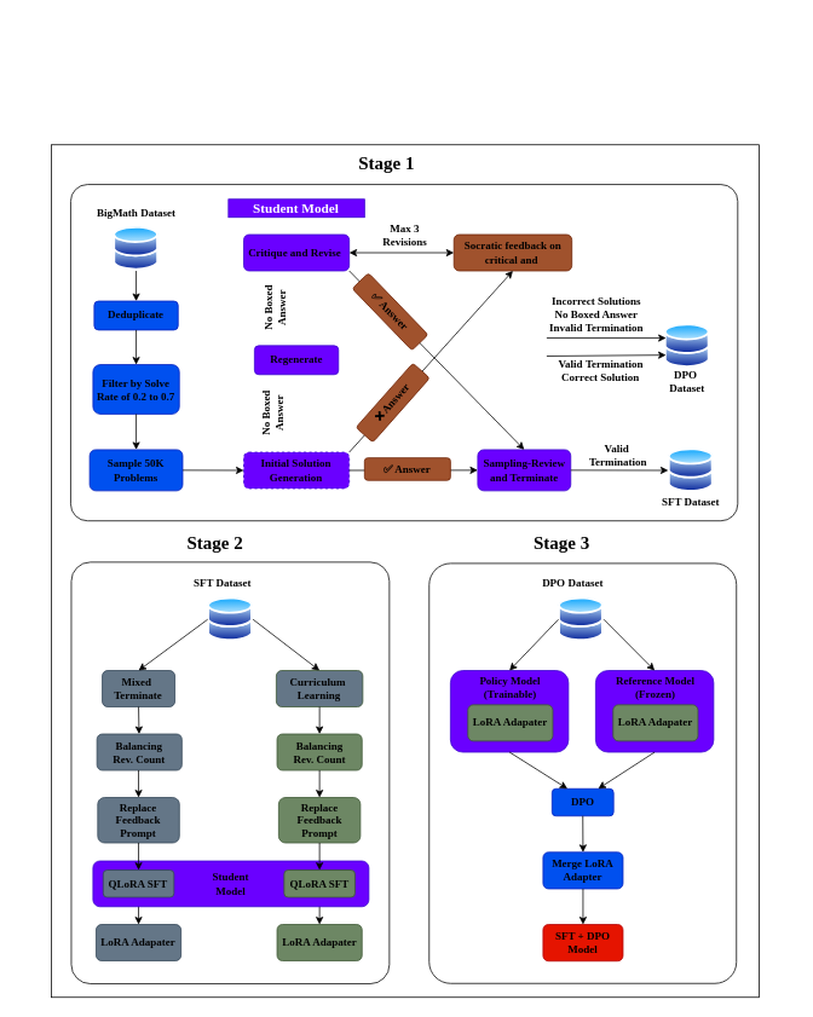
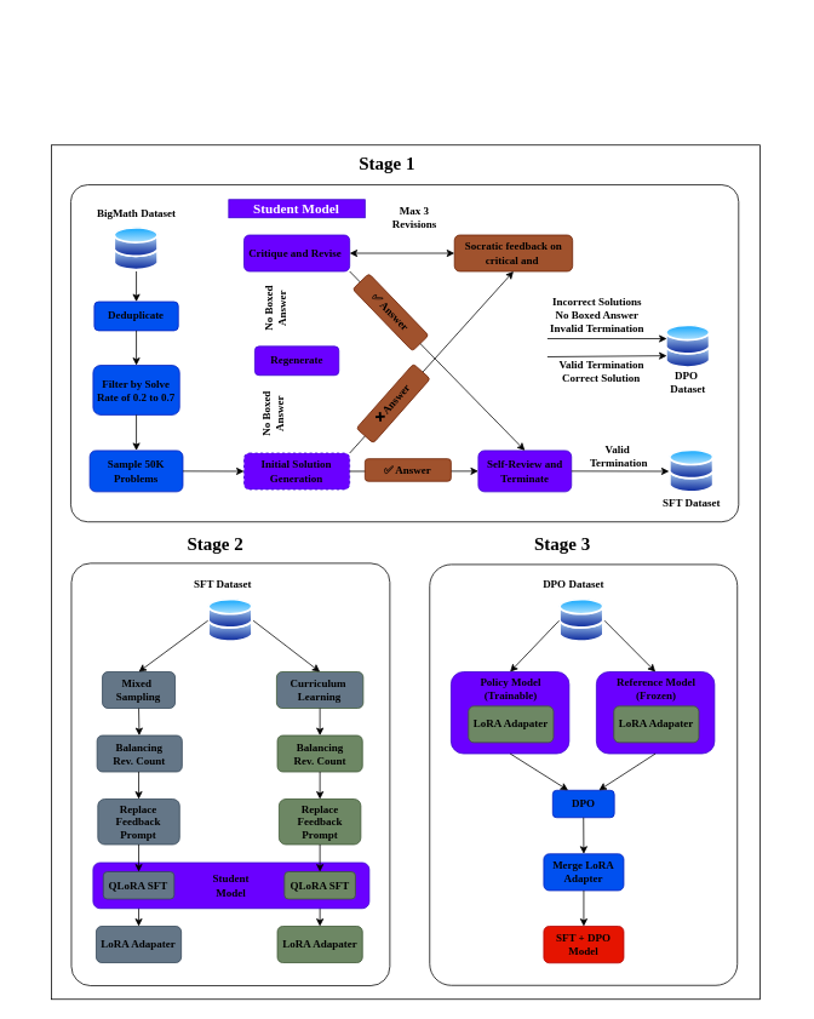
- <mxCell id="11" value="&lt;font face=&quot;Verdana&quot; style=&quot;color: light-dark(rgb(0, 0, 0), rgb(0, 0, 0));&quot;&gt;&lt;b style=&quot;&quot;&gt;Max 3&lt;/b&gt;&lt;/font&gt;&lt;div&gt;&lt;div&gt;&lt;font face=&quot;Verdana&quot; style=&quot;color: light-dark(rgb(0, 0, 0), rgb(0, 0, 0));&quot;&gt;&lt;b style=&quot;&quot;&gt;Revisions&lt;/b&gt;&lt;/font&gt;&lt;/div&gt;&lt;/div&gt;" style="text;html=1;align=center;verticalAlign=middle;whiteSpace=wrap;rounded=0;" parent="1" vertex="1"><mxGeometry x="416.26" y="244" width="60" height="30" as="geometry" /></mxCell>
+ <mxCell id="11" value="&lt;font face=&quot;Verdana&quot; style=&quot;color: light-dark(rgb(0, 0, 0), rgb(0, 0, 0));&quot;&gt;&lt;b style=&quot;&quot;&gt;Max 3&lt;/b&gt;&lt;/font&gt;&lt;div&gt;&lt;div&gt;&lt;font face=&quot;Verdana&quot; style=&quot;color: light-dark(rgb(0, 0, 0), rgb(0, 0, 0));&quot;&gt;&lt;b style=&quot;&quot;&gt;Revisions&lt;/b&gt;&lt;/font&gt;&lt;/div&gt;&lt;/div&gt;" style="text;html=1;align=center;verticalAlign=middle;whiteSpace=wrap;rounded=0;" parent="1" vertex="1"><mxGeometry x="426.26" y="224" width="60" height="30" as="geometry" /></mxCell>
- <mxCell id="12" value="&lt;span&gt;&lt;font style=&quot;color: light-dark(rgb(0, 0, 0), rgb(0, 0, 0));&quot; face=&quot;Verdana&quot;&gt;&lt;b&gt;Sampling-Review and Terminate&lt;/b&gt;&lt;/font&gt;&lt;/span&gt;" style="rounded=1;whiteSpace=wrap;html=1;strokeColor=#3700CC;fillColor=#6a00ff;fontColor=#ffffff;" parent="1" vertex="1"><mxGeometry x="526" y="495.17" width="102.51" height="45.32" as="geometry" /></mxCell>
+ <mxCell id="12" value="&lt;span&gt;&lt;font style=&quot;color: light-dark(rgb(0, 0, 0), rgb(0, 0, 0));&quot; face=&quot;Verdana&quot;&gt;&lt;b&gt;Self-Review and Terminate&lt;/b&gt;&lt;/font&gt;&lt;/span&gt;" style="rounded=1;whiteSpace=wrap;html=1;strokeColor=#3700CC;fillColor=#6a00ff;fontColor=#ffffff;" parent="1" vertex="1"><mxGeometry x="526" y="495.17" width="102.51" height="45.32" as="geometry" /></mxCell>
- <mxCell id="27" value="&lt;font style=&quot;color: light-dark(rgb(0, 0, 0), rgb(0, 0, 0));&quot;&gt;&lt;span&gt;&lt;font style=&quot;&quot; face=&quot;Verdana&quot;&gt;&lt;b style=&quot;&quot;&gt;Mixed&amp;nbsp;&lt;/b&gt;&lt;/font&gt;&lt;/span&gt;&lt;/font&gt;&lt;div&gt;&lt;font style=&quot;color: light-dark(rgb(0, 0, 0), rgb(0, 0, 0));&quot;&gt;&lt;font face=&quot;Verdana&quot;&gt;&lt;b style=&quot;&quot;&gt;Terminate&lt;/b&gt;&lt;/font&gt;&lt;/font&gt;&lt;/div&gt;" style="rounded=1;whiteSpace=wrap;html=1;strokeColor=#314354;fillColor=#647687;fontColor=#ffffff;" parent="1" vertex="1"><mxGeometry x="112.24" y="738.68" width="80" height="40" as="geometry" /></mxCell>
+ <mxCell id="27" value="&lt;font style=&quot;color: light-dark(rgb(0, 0, 0), rgb(0, 0, 0));&quot;&gt;&lt;span&gt;&lt;font style=&quot;&quot; face=&quot;Verdana&quot;&gt;&lt;b style=&quot;&quot;&gt;Mixed&amp;nbsp;&lt;/b&gt;&lt;/font&gt;&lt;/span&gt;&lt;/font&gt;&lt;div&gt;&lt;font style=&quot;color: light-dark(rgb(0, 0, 0), rgb(0, 0, 0));&quot;&gt;&lt;font face=&quot;Verdana&quot;&gt;&lt;b style=&quot;&quot;&gt;Sampling&lt;/b&gt;&lt;/font&gt;&lt;/font&gt;&lt;/div&gt;" style="rounded=1;whiteSpace=wrap;html=1;strokeColor=#314354;fillColor=#647687;fontColor=#ffffff;" parent="1" vertex="1"><mxGeometry x="112.24" y="738.68" width="80" height="40" as="geometry" /></mxCell>
